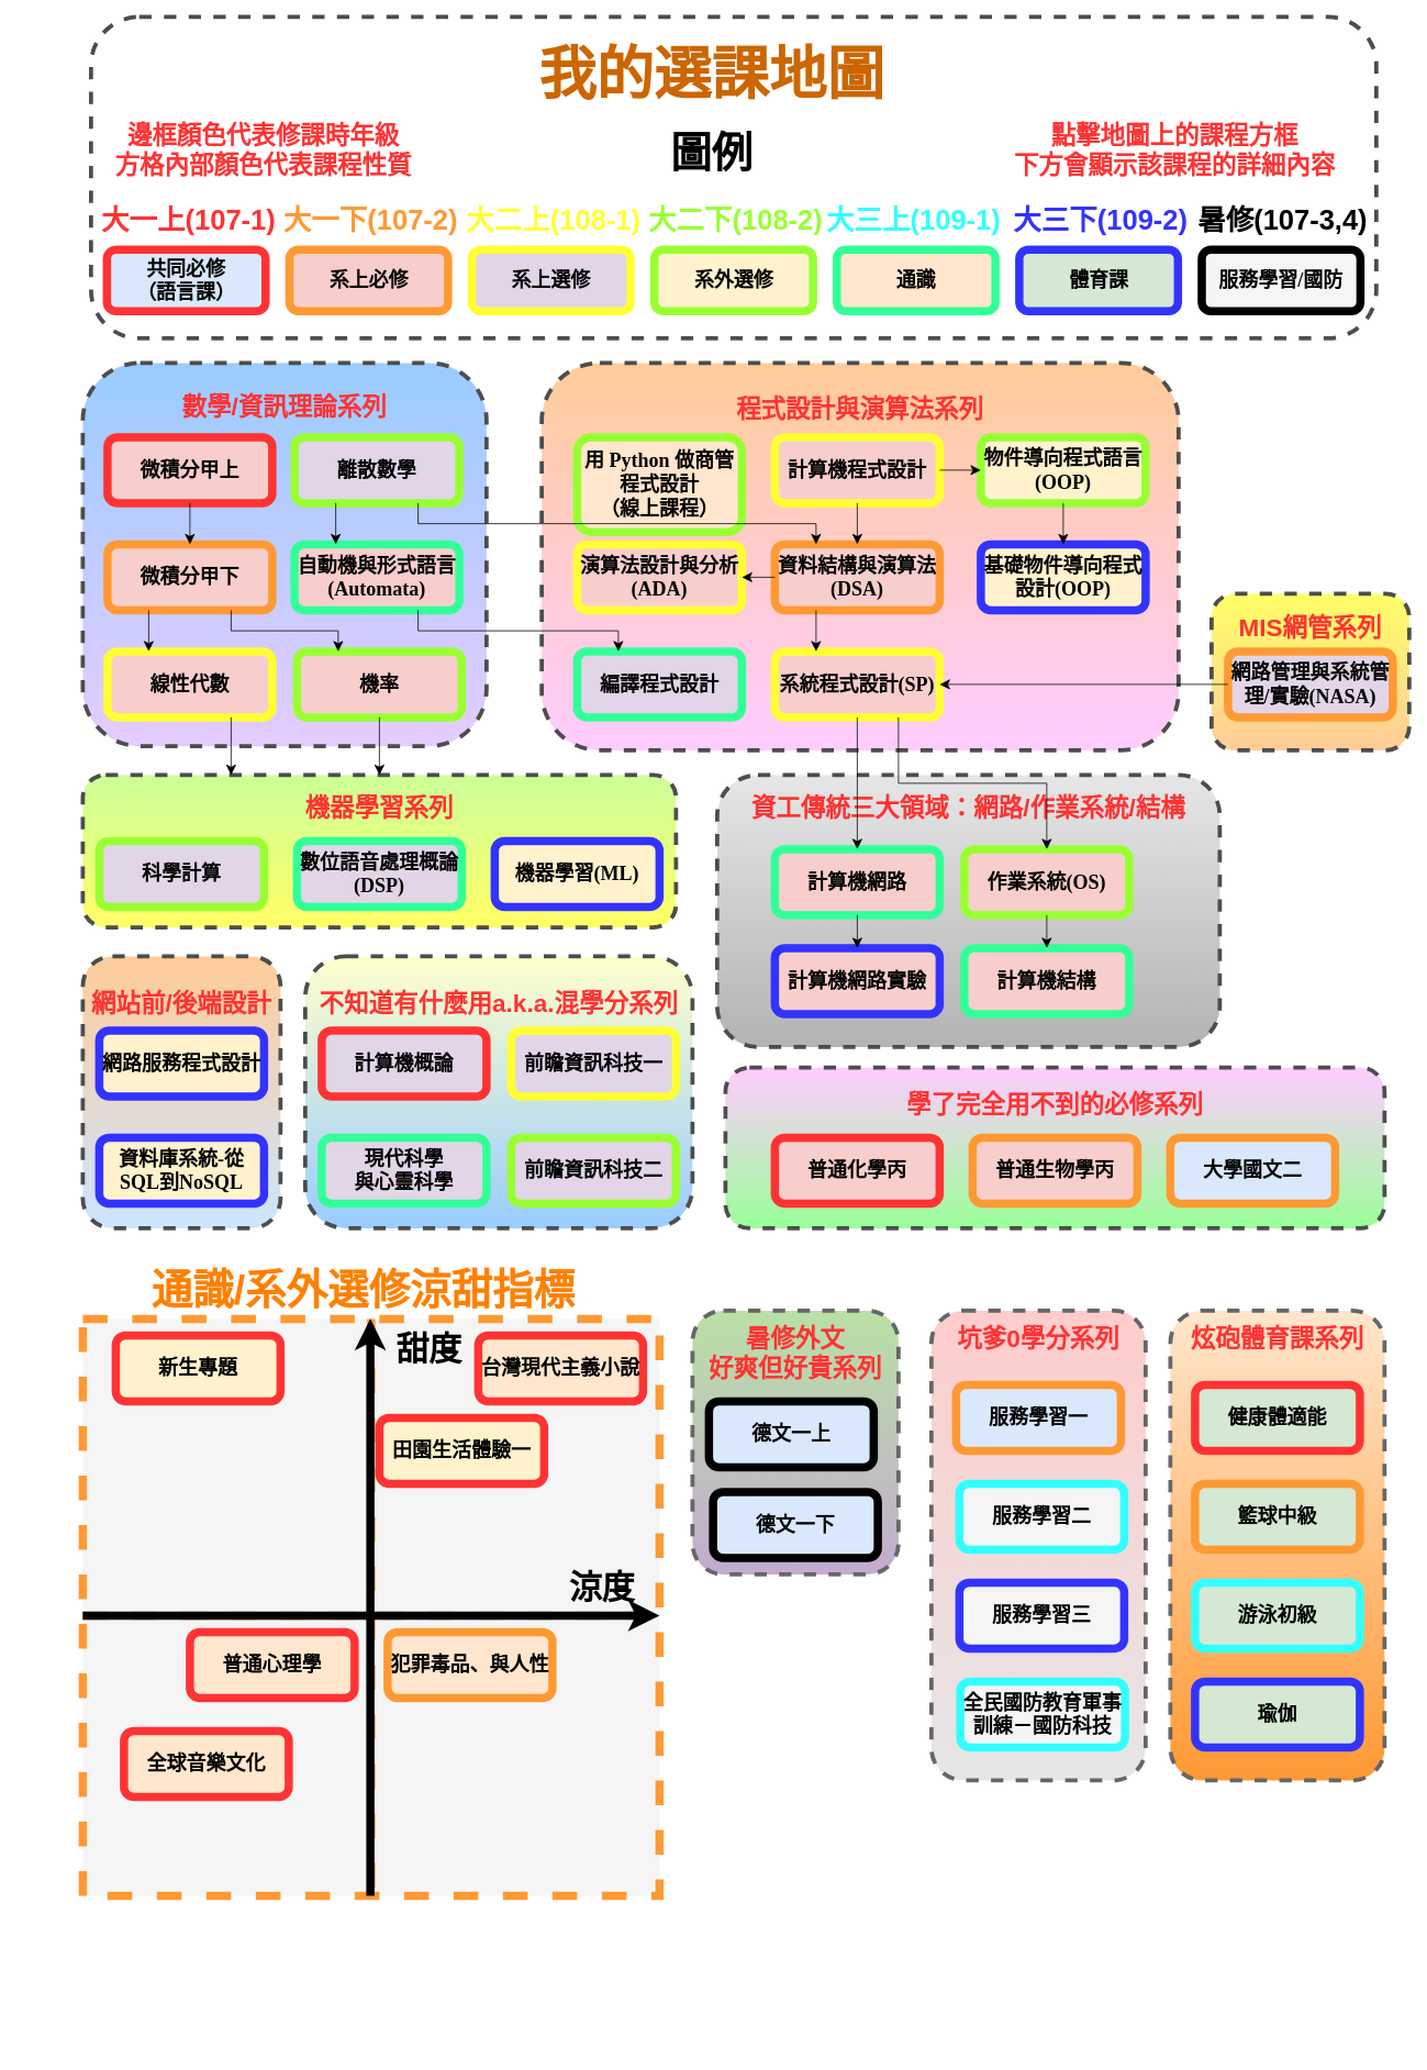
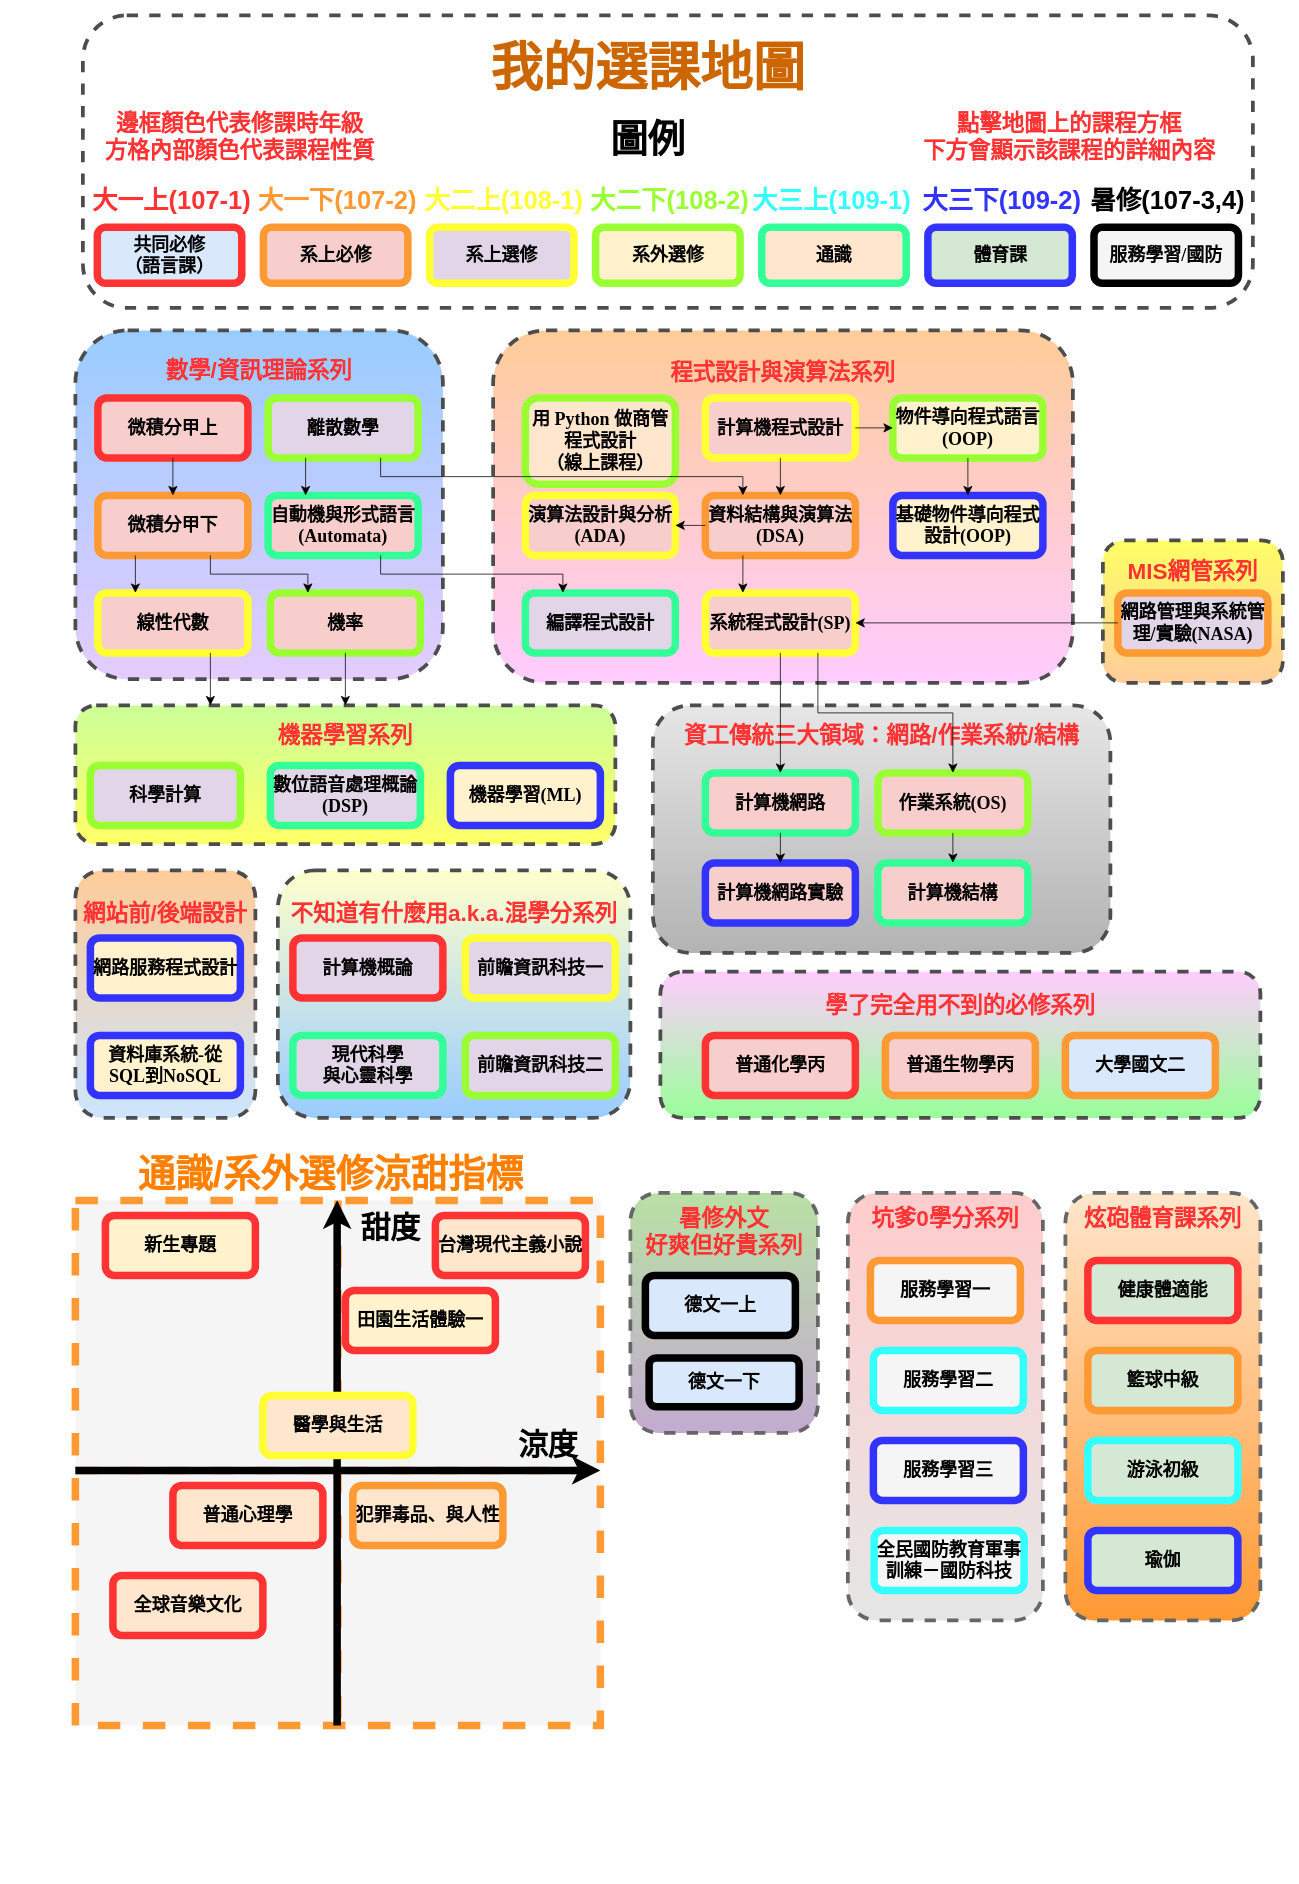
- <mxCell id="118" value="&lt;font style=&quot;font-size: 24px&quot;&gt;&lt;b&gt;&lt;font color=&quot;#000000&quot;&gt;服務學習一&lt;/font&gt;&lt;/b&gt;&lt;br&gt;&lt;/font&gt;" style="rounded=1;whiteSpace=wrap;html=1;shadow=0;labelBackgroundColor=none;strokeWidth=10;fontFamily=Verdana;fontSize=8;align=center;fillColor=#dae8fc;fontColor=#333333;strokeColor=#FF9933;" parent="116" vertex="1"><mxGeometry x="40" y="90" width="200" height="80" as="geometry" /></mxCell>
+ <mxCell id="118" value="&lt;font style=&quot;font-size: 24px&quot;&gt;&lt;b&gt;&lt;font color=&quot;#000000&quot;&gt;服務學習一&lt;/font&gt;&lt;/b&gt;&lt;br&gt;&lt;/font&gt;" style="rounded=1;whiteSpace=wrap;html=1;shadow=0;labelBackgroundColor=none;strokeWidth=10;fontFamily=Verdana;fontSize=8;align=center;fillColor=#f5f5f5;fontColor=#333333;strokeColor=#FF9933;" parent="116" vertex="1"><mxGeometry x="40" y="90" width="200" height="80" as="geometry" /></mxCell>
- <mxCell id="114" value="&lt;font style=&quot;font-size: 24px&quot;&gt;&lt;b&gt;德文一下&lt;/b&gt;&lt;br&gt;&lt;/font&gt;" style="rounded=1;whiteSpace=wrap;html=1;shadow=0;labelBackgroundColor=none;strokeWidth=10;fontFamily=Verdana;fontSize=8;align=center;fillColor=#dae8fc;" parent="112" vertex="1"><mxGeometry x="25" y="220" width="200" height="80" as="geometry" /></mxCell>
+ <mxCell id="114" value="&lt;font style=&quot;font-size: 24px&quot;&gt;&lt;b&gt;德文一下&lt;/b&gt;&lt;br&gt;&lt;/font&gt;" style="rounded=1;whiteSpace=wrap;html=1;shadow=0;labelBackgroundColor=none;strokeWidth=10;fontFamily=Verdana;fontSize=8;align=center;fillColor=#dae8fc;" parent="112" vertex="1"><mxGeometry x="25" y="220" width="200" height="65" as="geometry" /></mxCell>
+ <mxCell id="124" value="&lt;font style=&quot;font-size: 24px&quot;&gt;&lt;b&gt;醫學與生活&lt;/b&gt;&lt;br&gt;&lt;/font&gt;" style="rounded=1;whiteSpace=wrap;html=1;shadow=0;labelBackgroundColor=none;strokeWidth=10;fontFamily=Verdana;fontSize=8;align=center;fillColor=#ffe6cc;strokeColor=#FFFF33;" parent="99" vertex="1"><mxGeometry x="330" y="340" width="200" height="80" as="geometry" /></mxCell>
